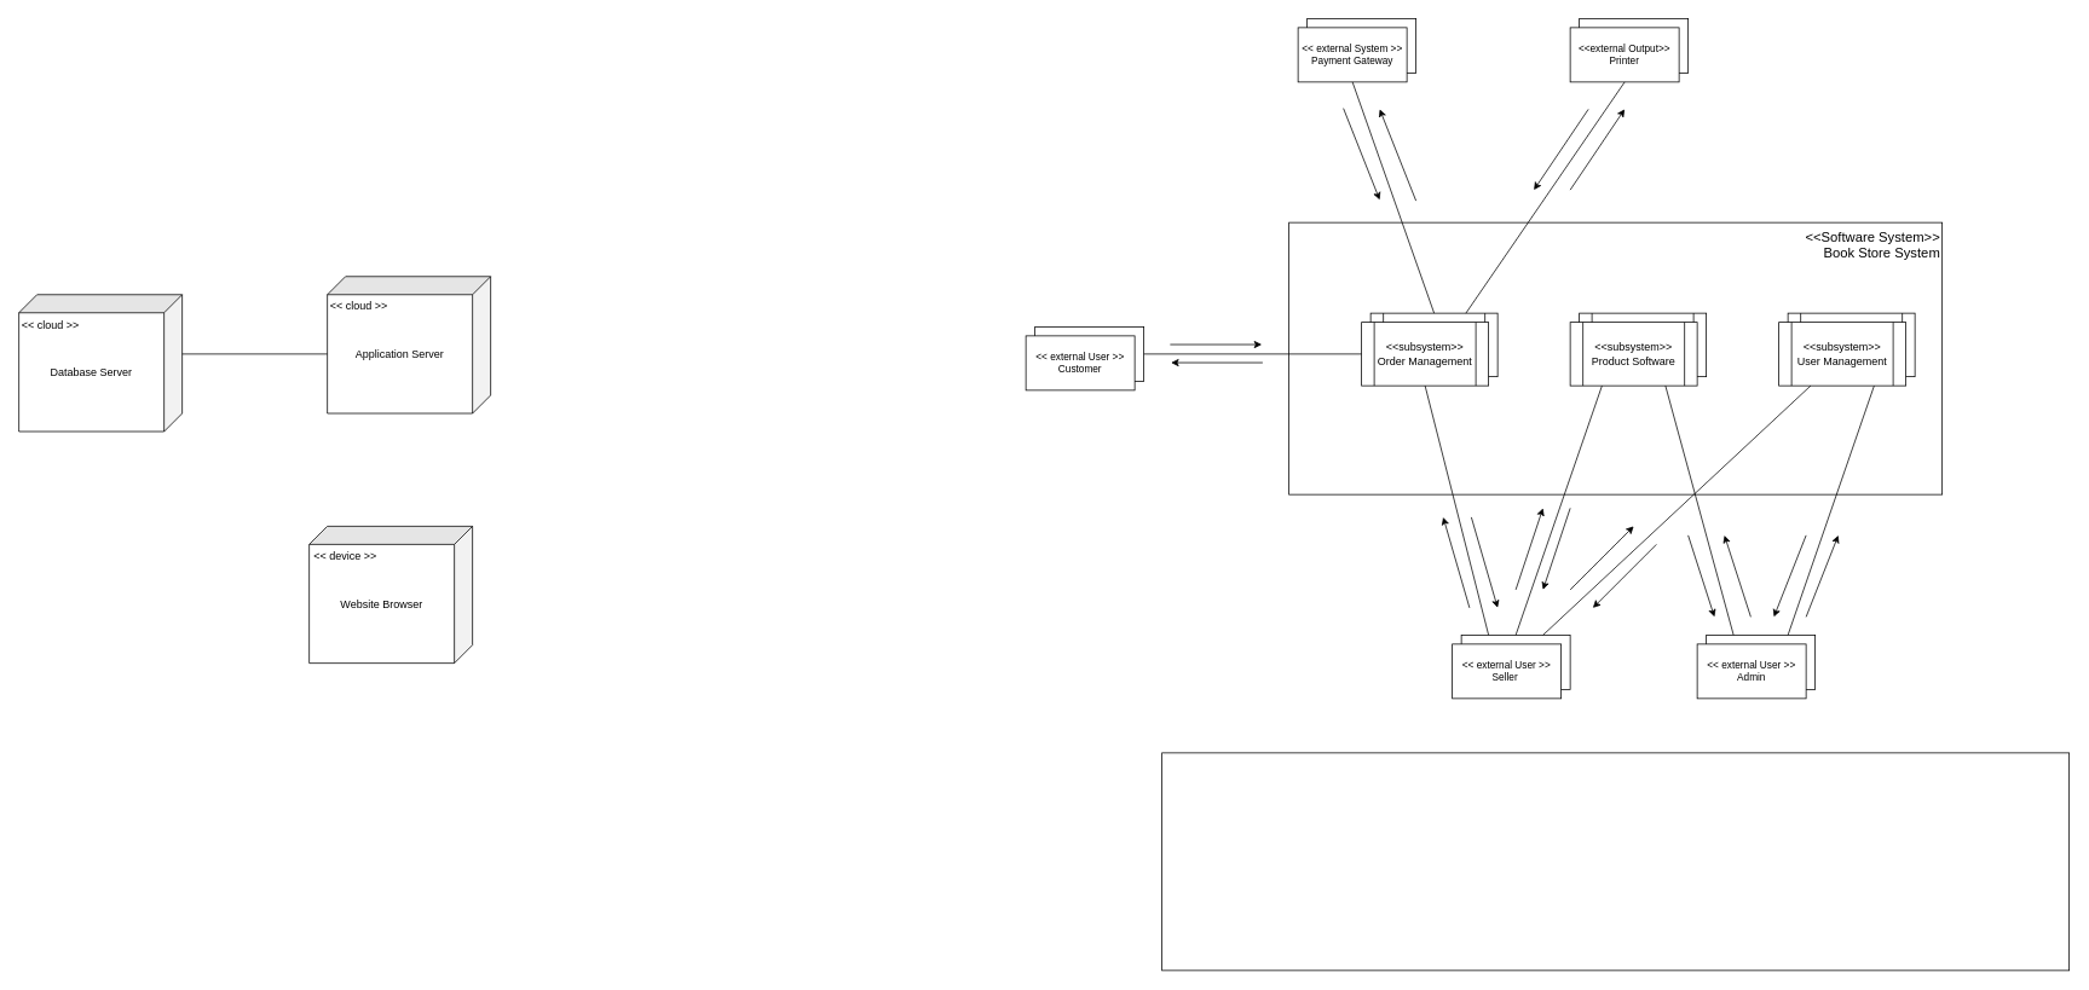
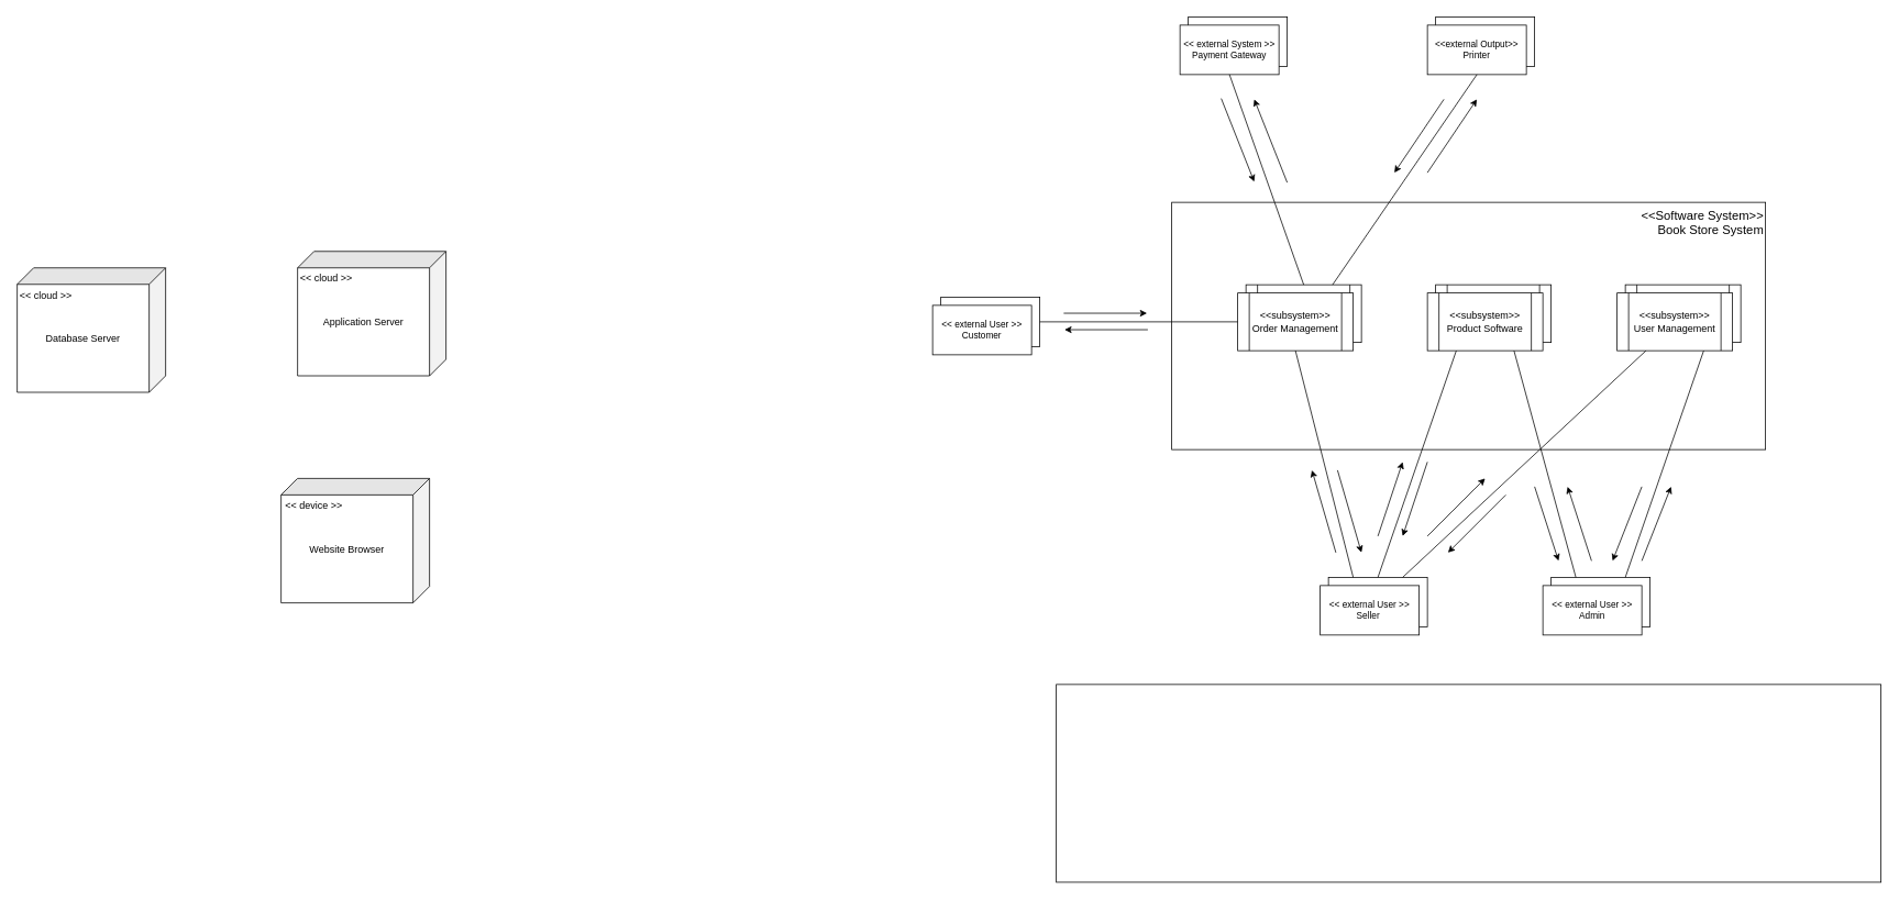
- <mxCell id="46" value="" style="endArrow=none;html=1;rounded=0;exitX=0;exitY=0;exitDx=85.5;exitDy=180;exitPerimeter=0;entryX=0;entryY=0;entryDx=65.5;entryDy=0;entryPerimeter=0;" edge="1" parent="1" source="44" target="43"><mxGeometry width="50" height="50" relative="1" as="geometry"><mxPoint x="170" y="490" as="sourcePoint" /><mxPoint x="220" y="440" as="targetPoint" /></mxGeometry></mxCell>
